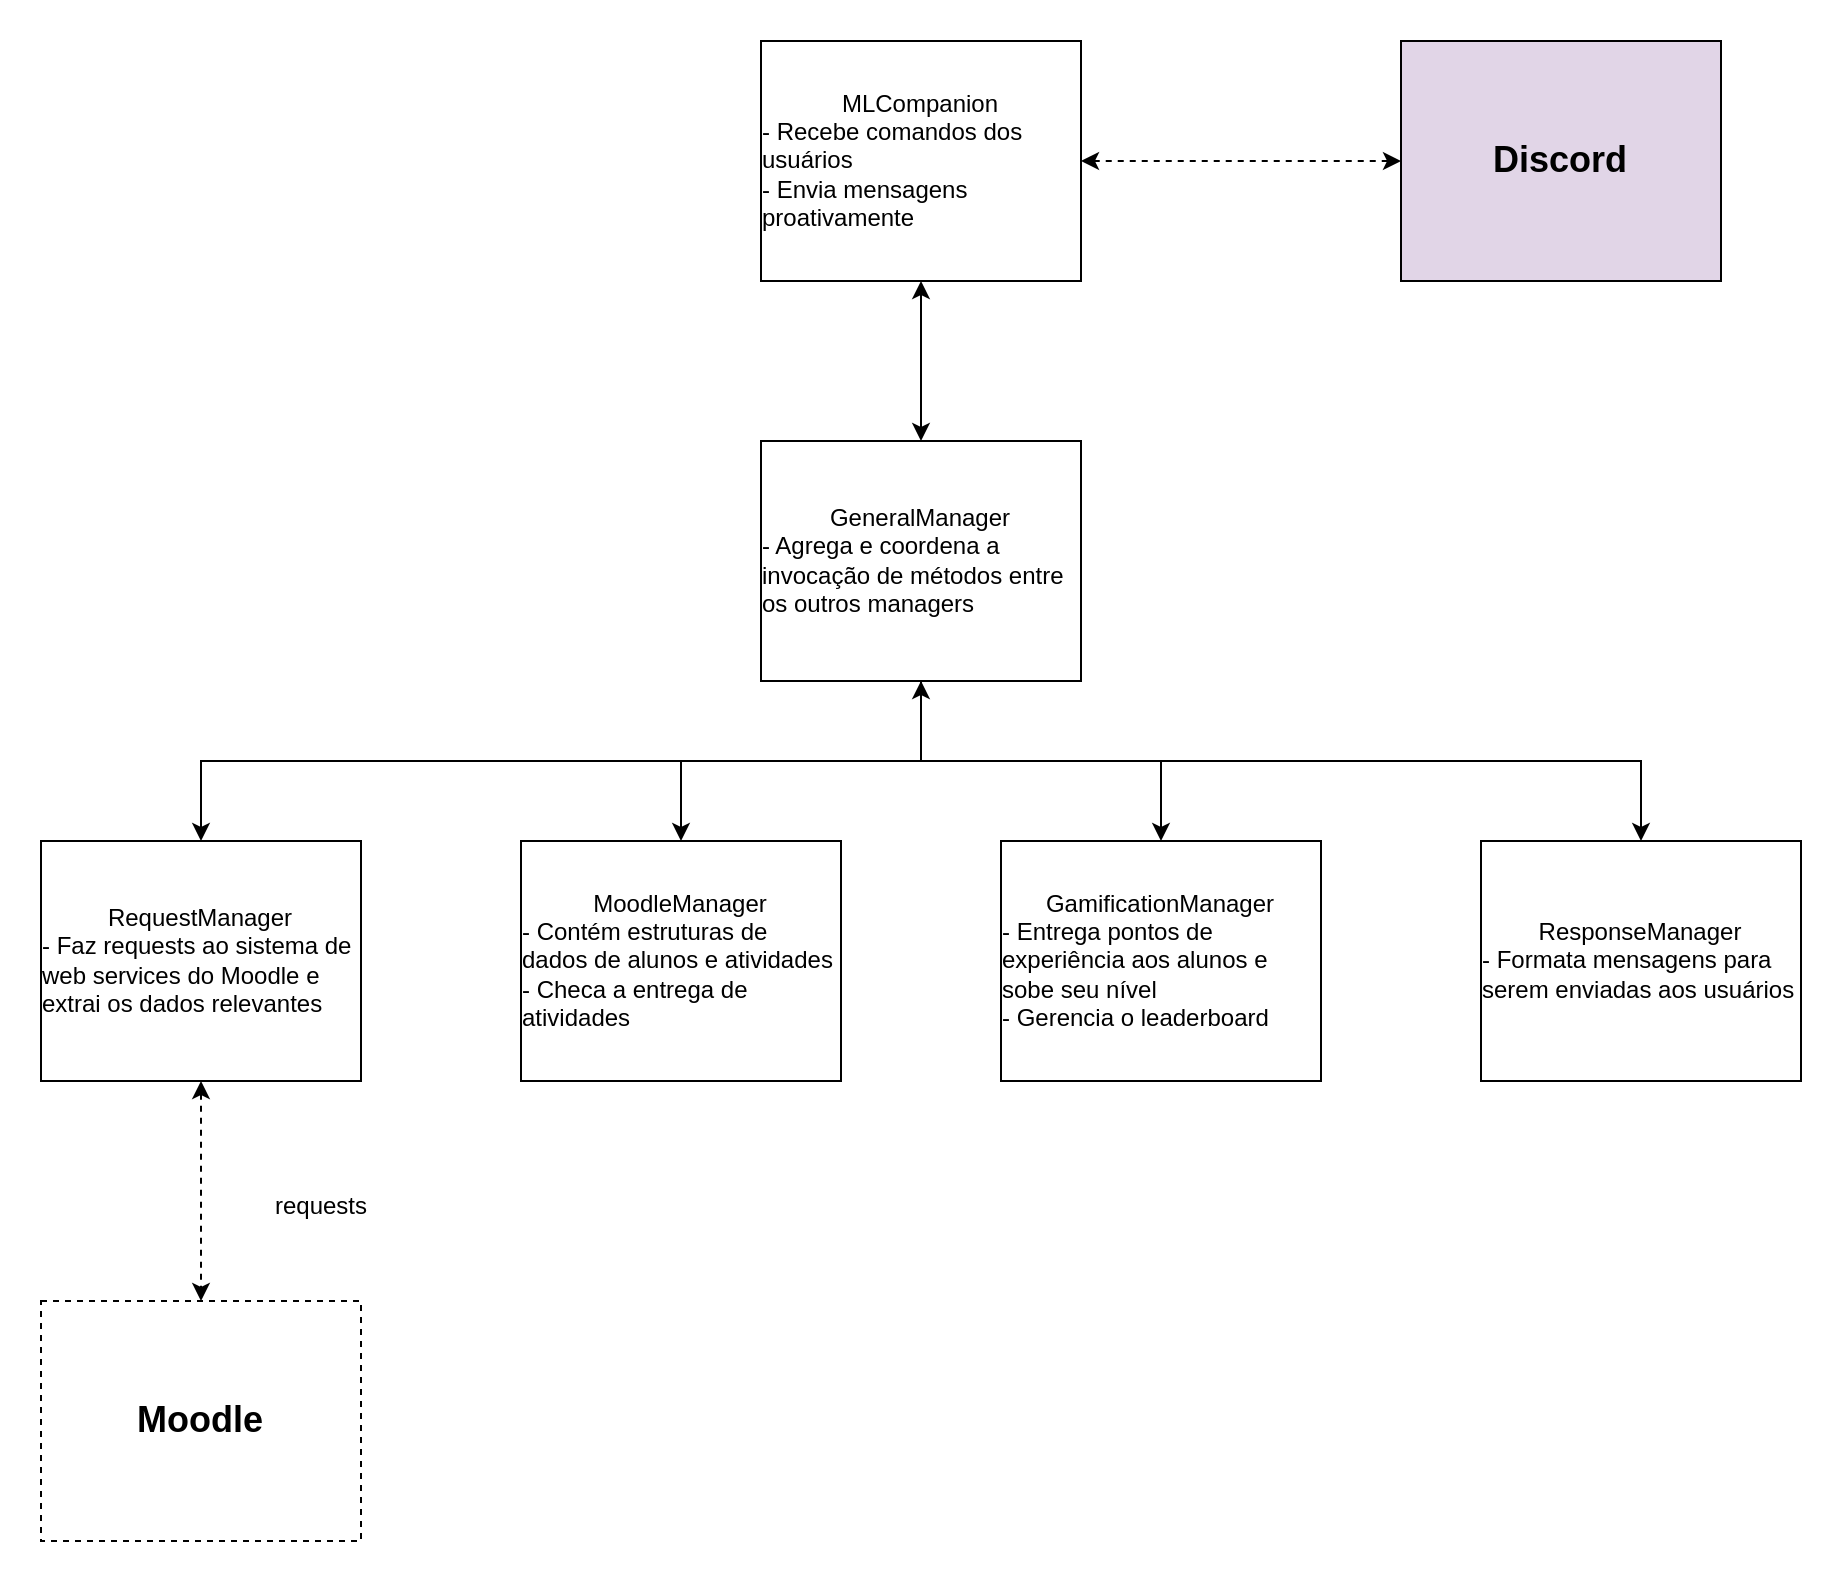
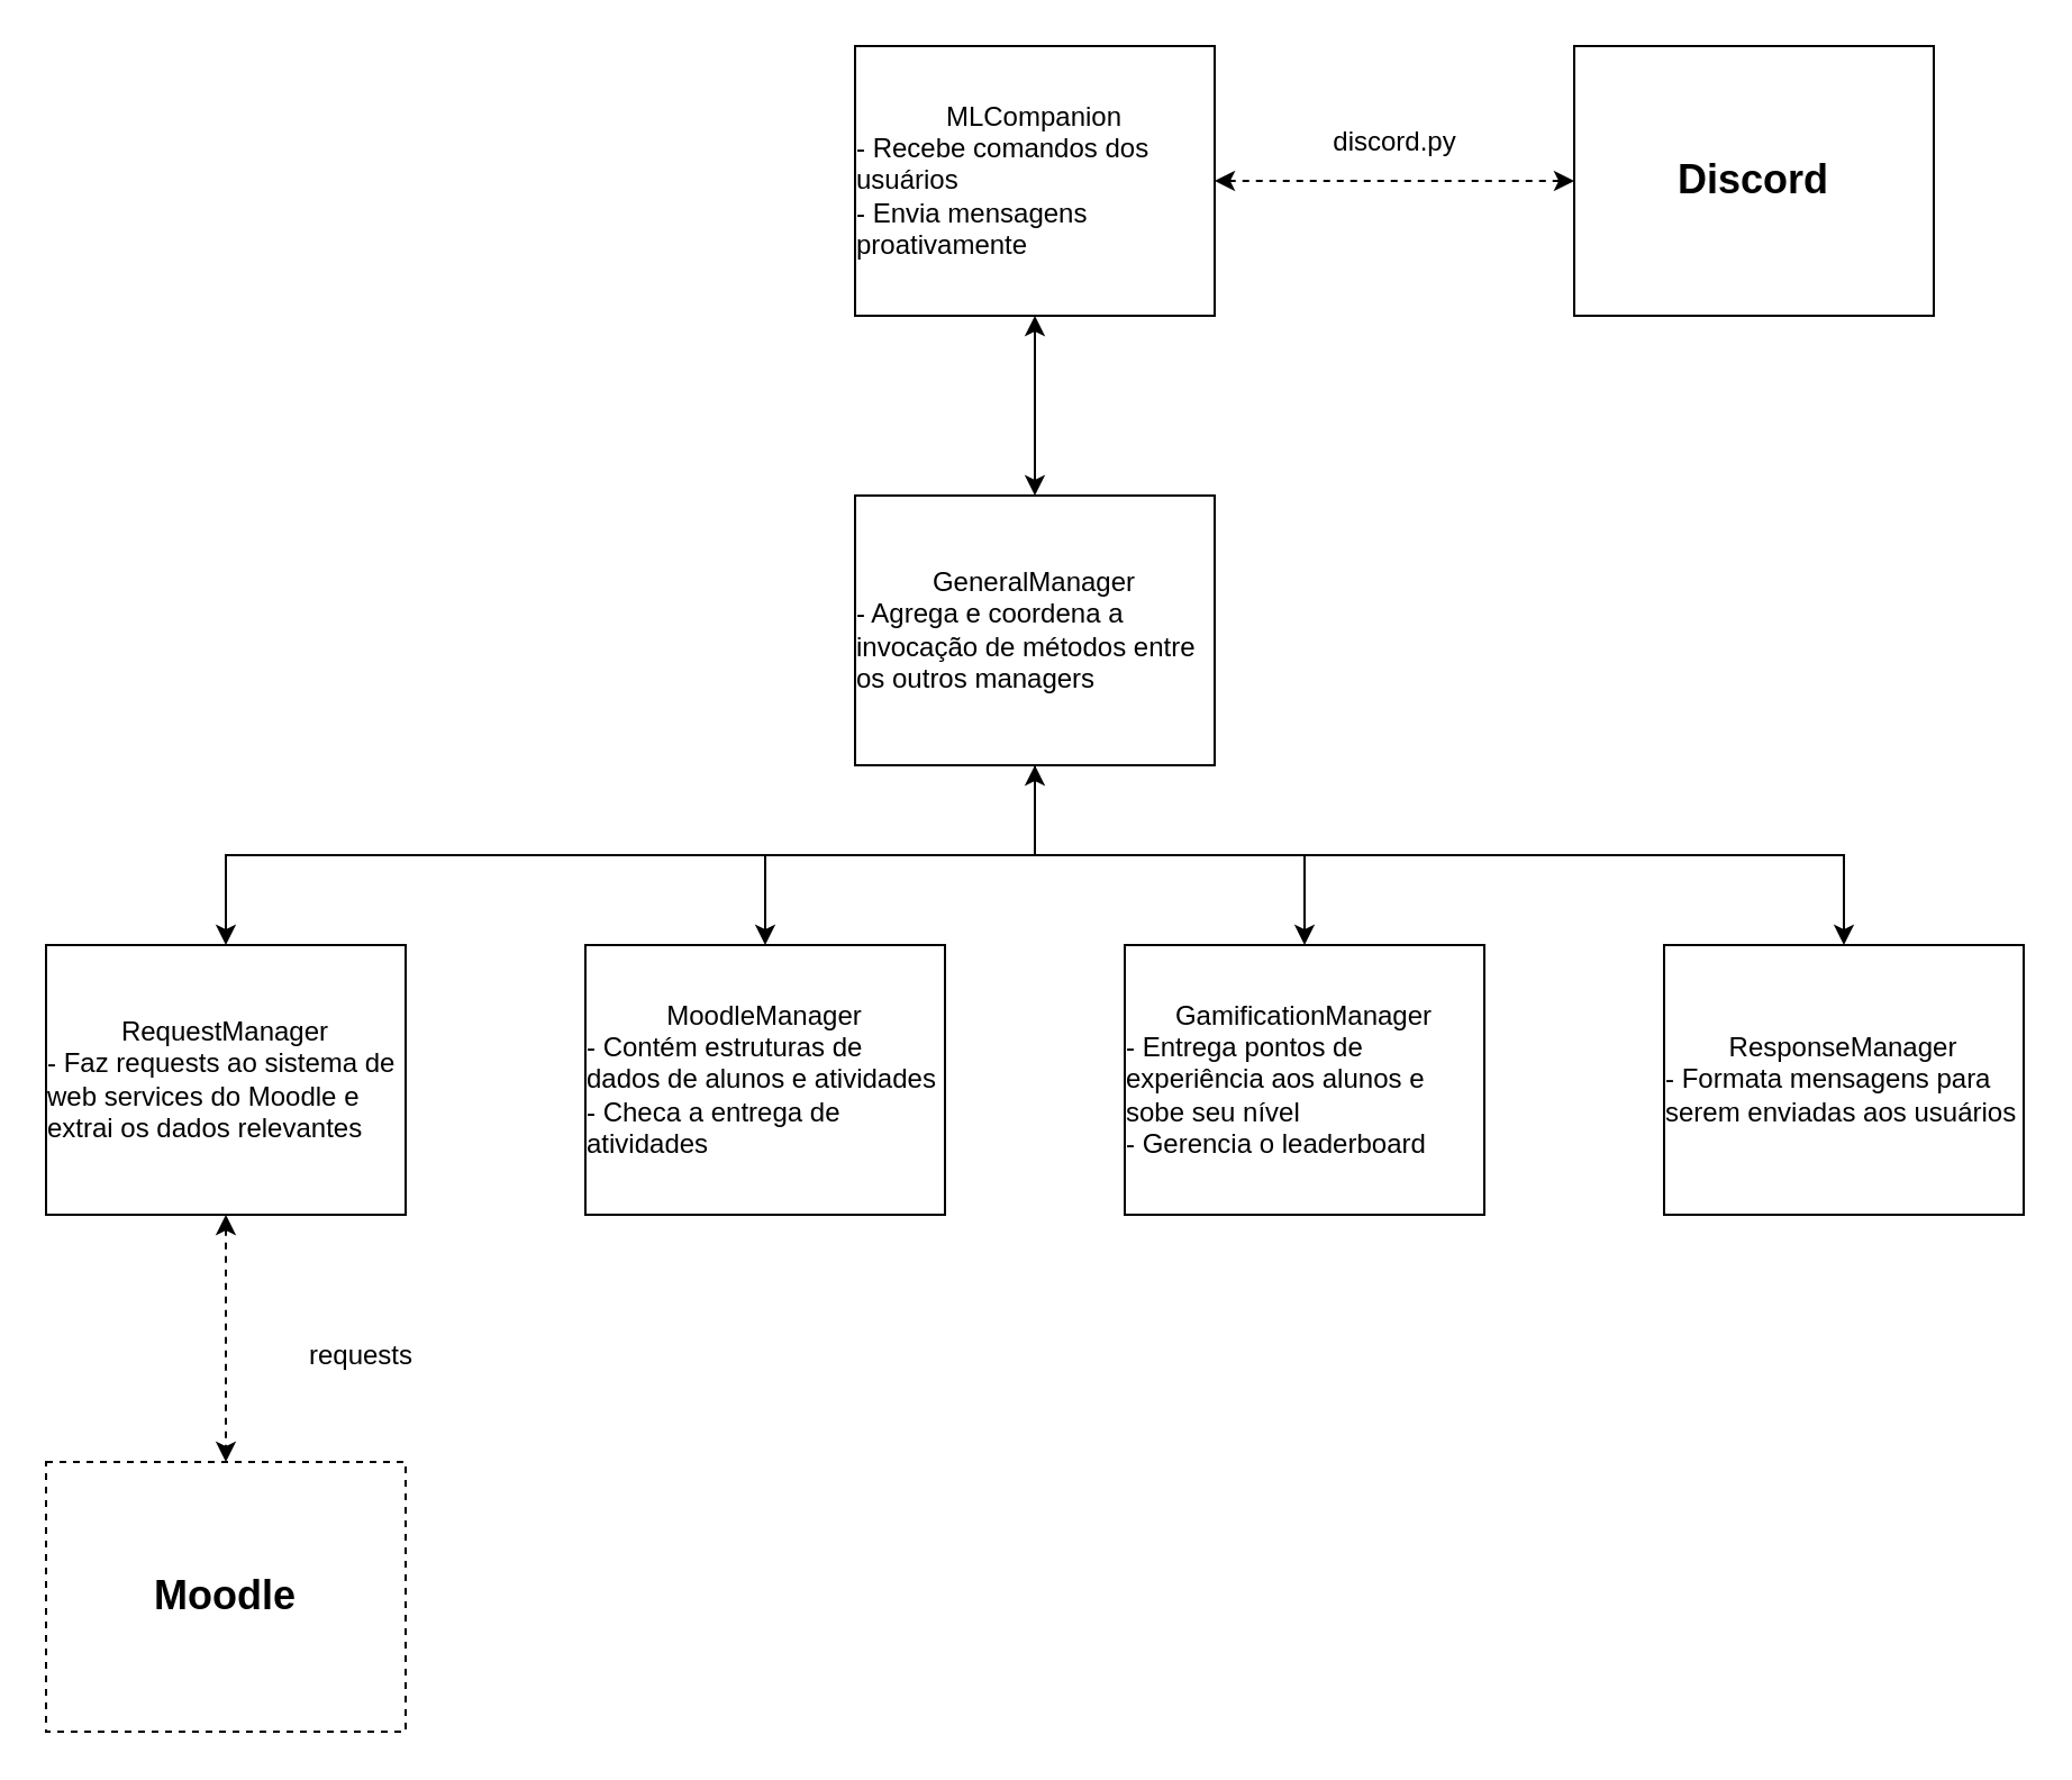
+ <mxCell id="16" value="discord.py" style="text;html=1;align=center;verticalAlign=middle;resizable=0;points=[];autosize=1;strokeColor=none;fillColor=none;" vertex="1" parent="1"><mxGeometry x="580" y="48" width="80" height="30" as="geometry" /></mxCell>
- <mxCell id="15" value="&lt;h2&gt;Discord&lt;br&gt;&lt;/h2&gt;" style="rounded=0;whiteSpace=wrap;html=1;fillColor=#e1d5e7;" vertex="1" parent="1"><mxGeometry x="700" y="20" width="160" height="120" as="geometry" /></mxCell>
+ <mxCell id="15" value="&lt;h2&gt;Discord&lt;br&gt;&lt;/h2&gt;" style="rounded=0;whiteSpace=wrap;html=1;" vertex="1" parent="1"><mxGeometry x="700" y="20" width="160" height="120" as="geometry" /></mxCell>
